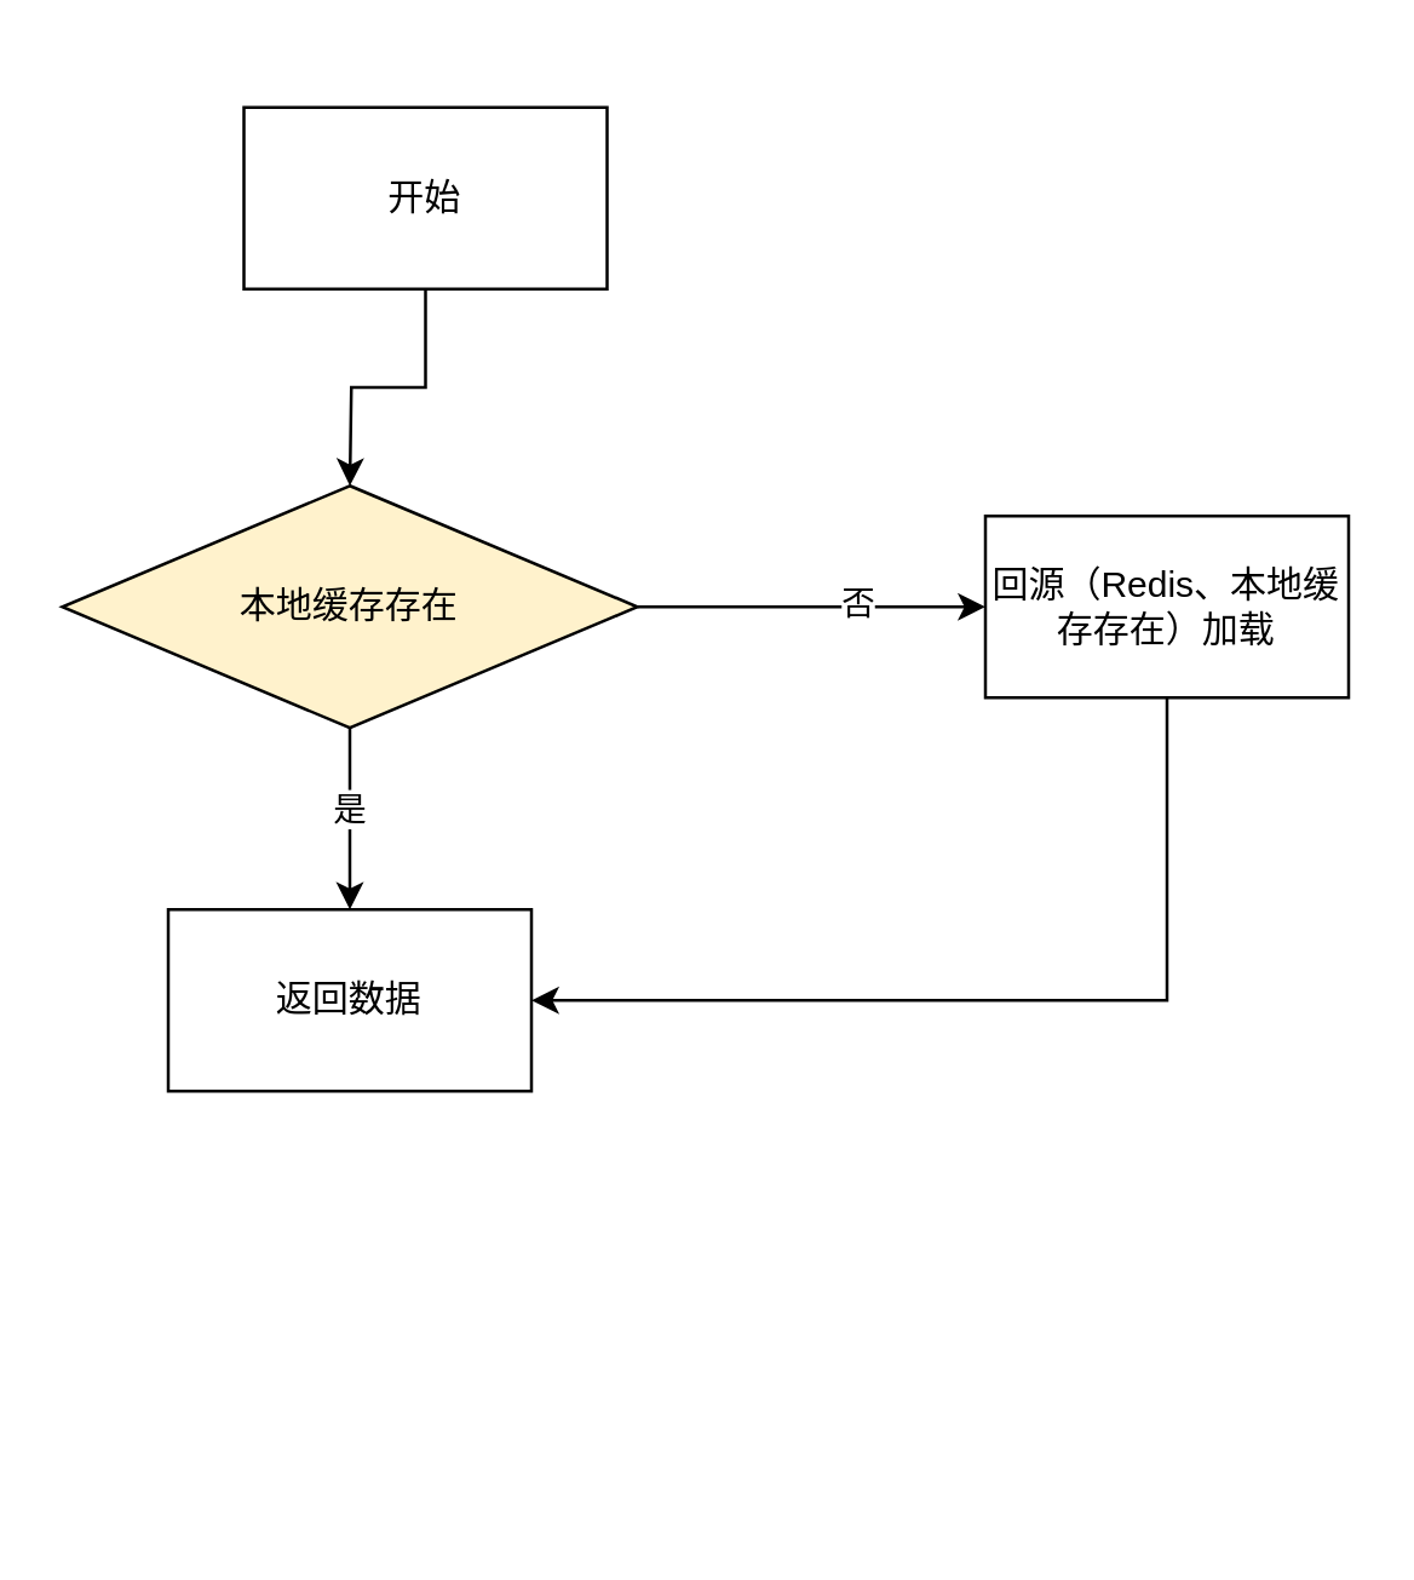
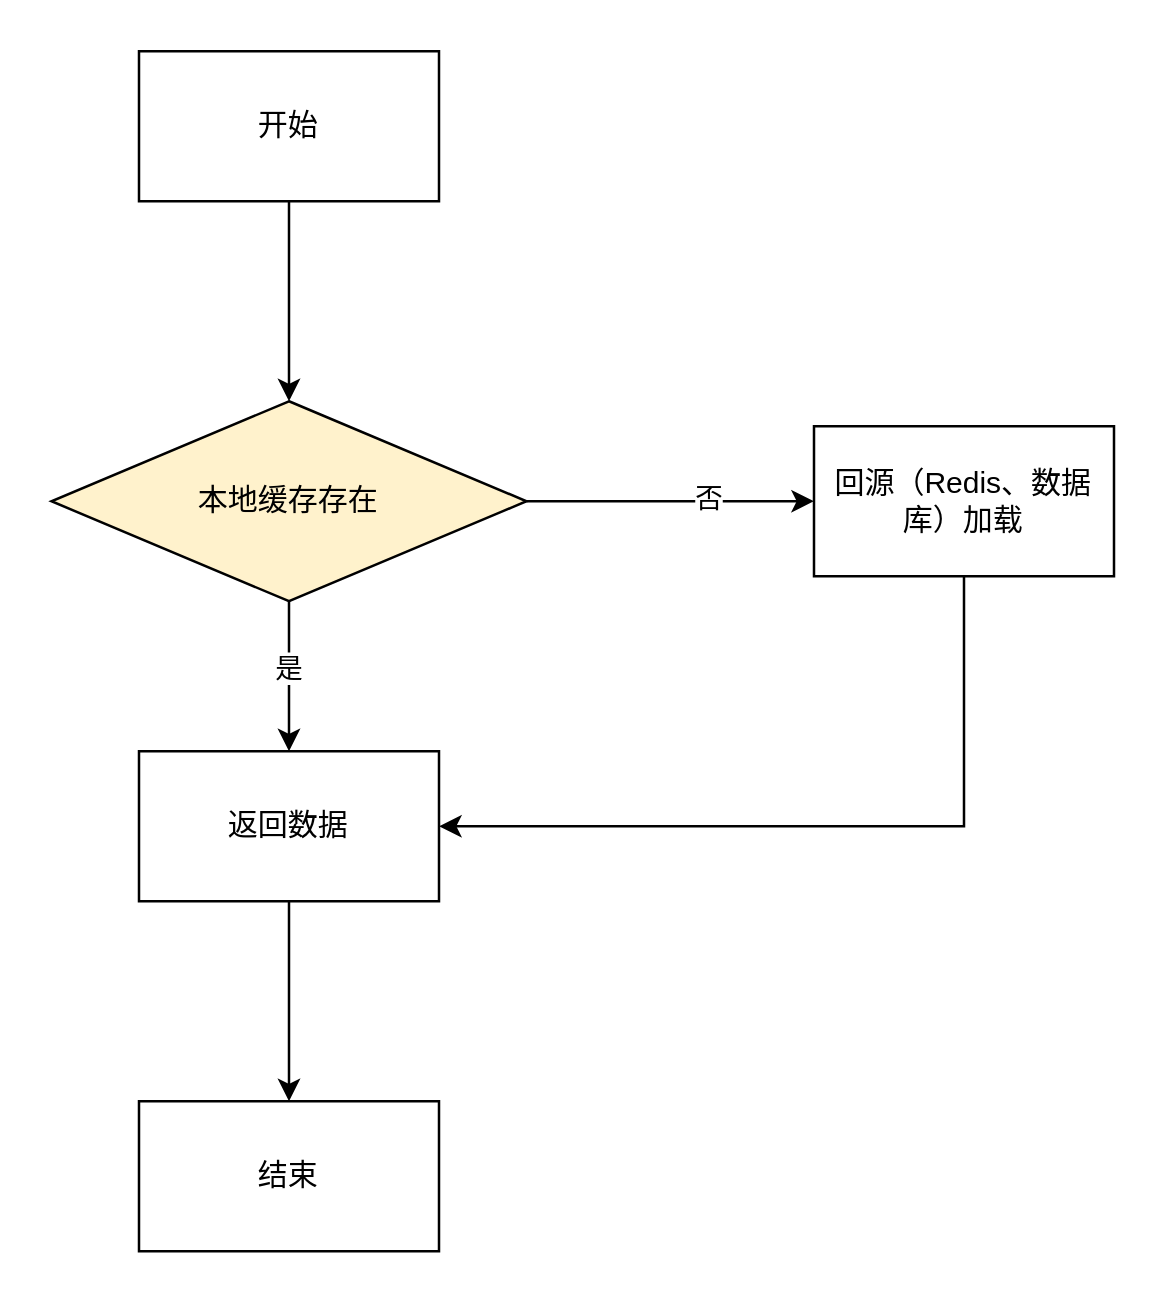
- <mxCell id="3" value="开始" style="rounded=0;whiteSpace=wrap;html=1;" vertex="1" parent="1"><mxGeometry x="80" y="35" width="120" height="60" as="geometry" /></mxCell>
+ <mxCell id="3" value="开始" style="rounded=0;whiteSpace=wrap;html=1;" vertex="1" parent="1"><mxGeometry x="55" y="20" width="120" height="60" as="geometry" /></mxCell>
- <mxCell id="13" value="回源（Redis、本地缓存存在）加载" style="whiteSpace=wrap;html=1;" vertex="1" parent="1"><mxGeometry x="325" y="170" width="120" height="60" as="geometry" /></mxCell>
+ <mxCell id="13" value="回源（Redis、数据库）加载" style="whiteSpace=wrap;html=1;" vertex="1" parent="1"><mxGeometry x="325" y="170" width="120" height="60" as="geometry" /></mxCell>
+ <mxCell id="9" value="" style="edgeStyle=orthogonalEdgeStyle;rounded=0;orthogonalLoop=1;jettySize=auto;html=1;" edge="1" parent="1" source="10" target="11"><mxGeometry relative="1" as="geometry" /></mxCell>
+ <mxCell id="11" value="结束" style="whiteSpace=wrap;html=1;" vertex="1" parent="1"><mxGeometry x="55" y="440" width="120" height="60" as="geometry" /></mxCell>
